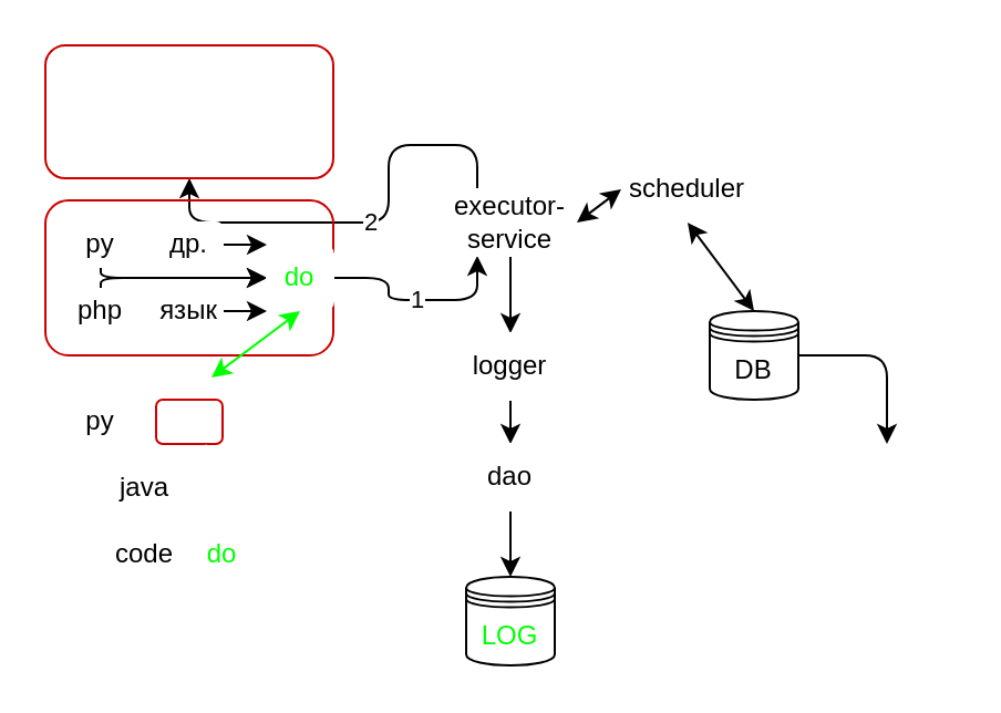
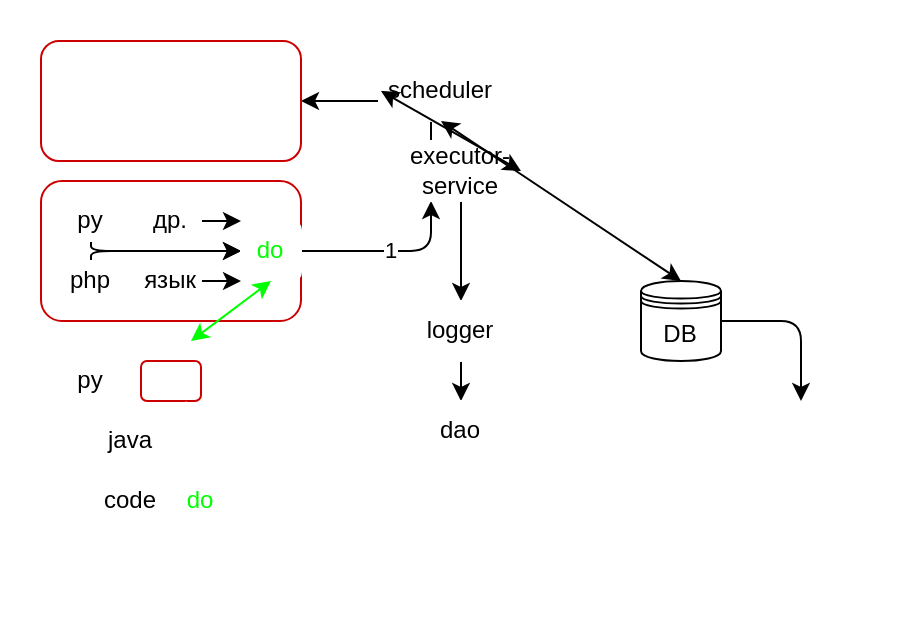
- <mxCell id="10" value="scheduler" style="rounded=1;whiteSpace=wrap;html=1;shadow=0;sketch=0;gradientColor=none;strokeColor=#FFFFFF;" parent="1" vertex="1"><mxGeometry x="280" y="70" width="60" height="30" as="geometry" /></mxCell>
+ <mxCell id="10" value="scheduler" style="rounded=1;whiteSpace=wrap;html=1;shadow=0;sketch=0;gradientColor=none;strokeColor=#FFFFFF;" parent="1" vertex="1"><mxGeometry x="190" y="30" width="60" height="30" as="geometry" /></mxCell>
- <mxCell id="7" value="executor-&lt;br&gt;service" style="rounded=1;whiteSpace=wrap;html=1;shadow=0;sketch=0;gradientColor=none;strokeColor=#FFFFFF;" parent="1" vertex="1"><mxGeometry x="200" y="85" width="60" height="30" as="geometry" /></mxCell>
+ <mxCell id="7" value="executor-&lt;br&gt;service" style="rounded=1;whiteSpace=wrap;html=1;shadow=0;sketch=0;gradientColor=none;strokeColor=#FFFFFF;" parent="1" vertex="1"><mxGeometry x="200" y="70" width="60" height="30" as="geometry" /></mxCell>
- <mxCell id="12" style="edgeStyle=orthogonalEdgeStyle;curved=0;rounded=1;sketch=0;orthogonalLoop=1;jettySize=auto;html=1;entryX=0.5;entryY=0;entryDx=0;entryDy=0;" parent="1" source="13" target="17" edge="1"><mxGeometry relative="1" as="geometry" /></mxCell>
- <mxCell id="17" value="&lt;font color=&quot;#00ff00&quot;&gt;LOG&lt;/font&gt;" style="shape=datastore;whiteSpace=wrap;html=1;" parent="1" vertex="1"><mxGeometry x="210" y="260" width="40" height="40" as="geometry" /></mxCell>
